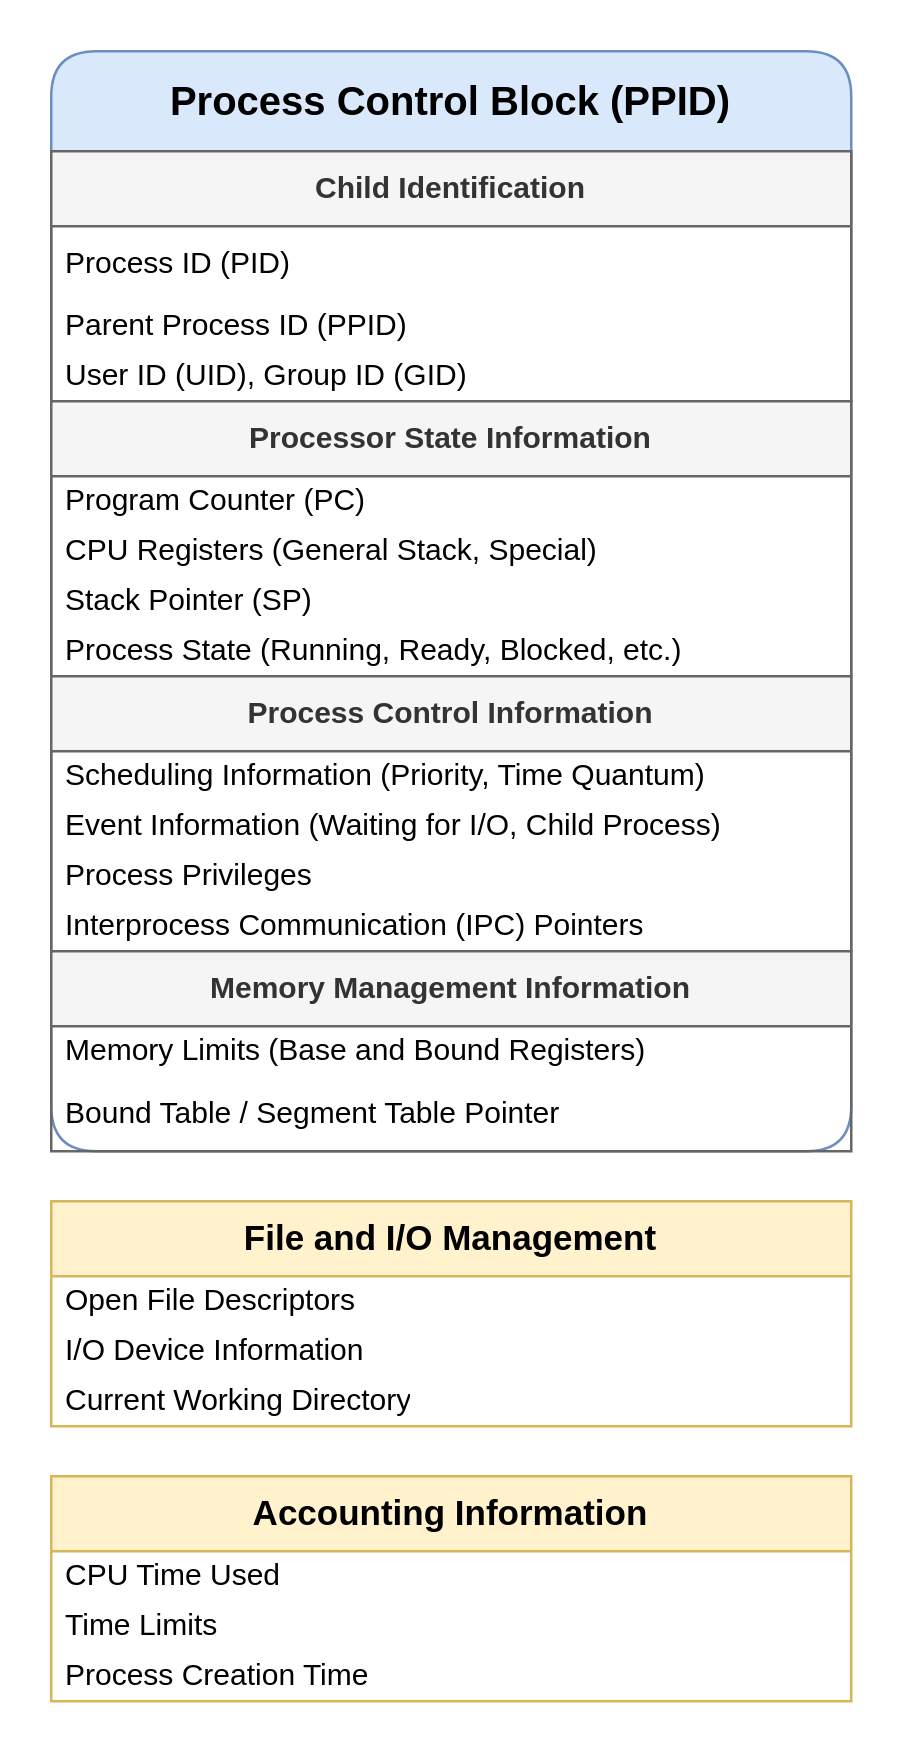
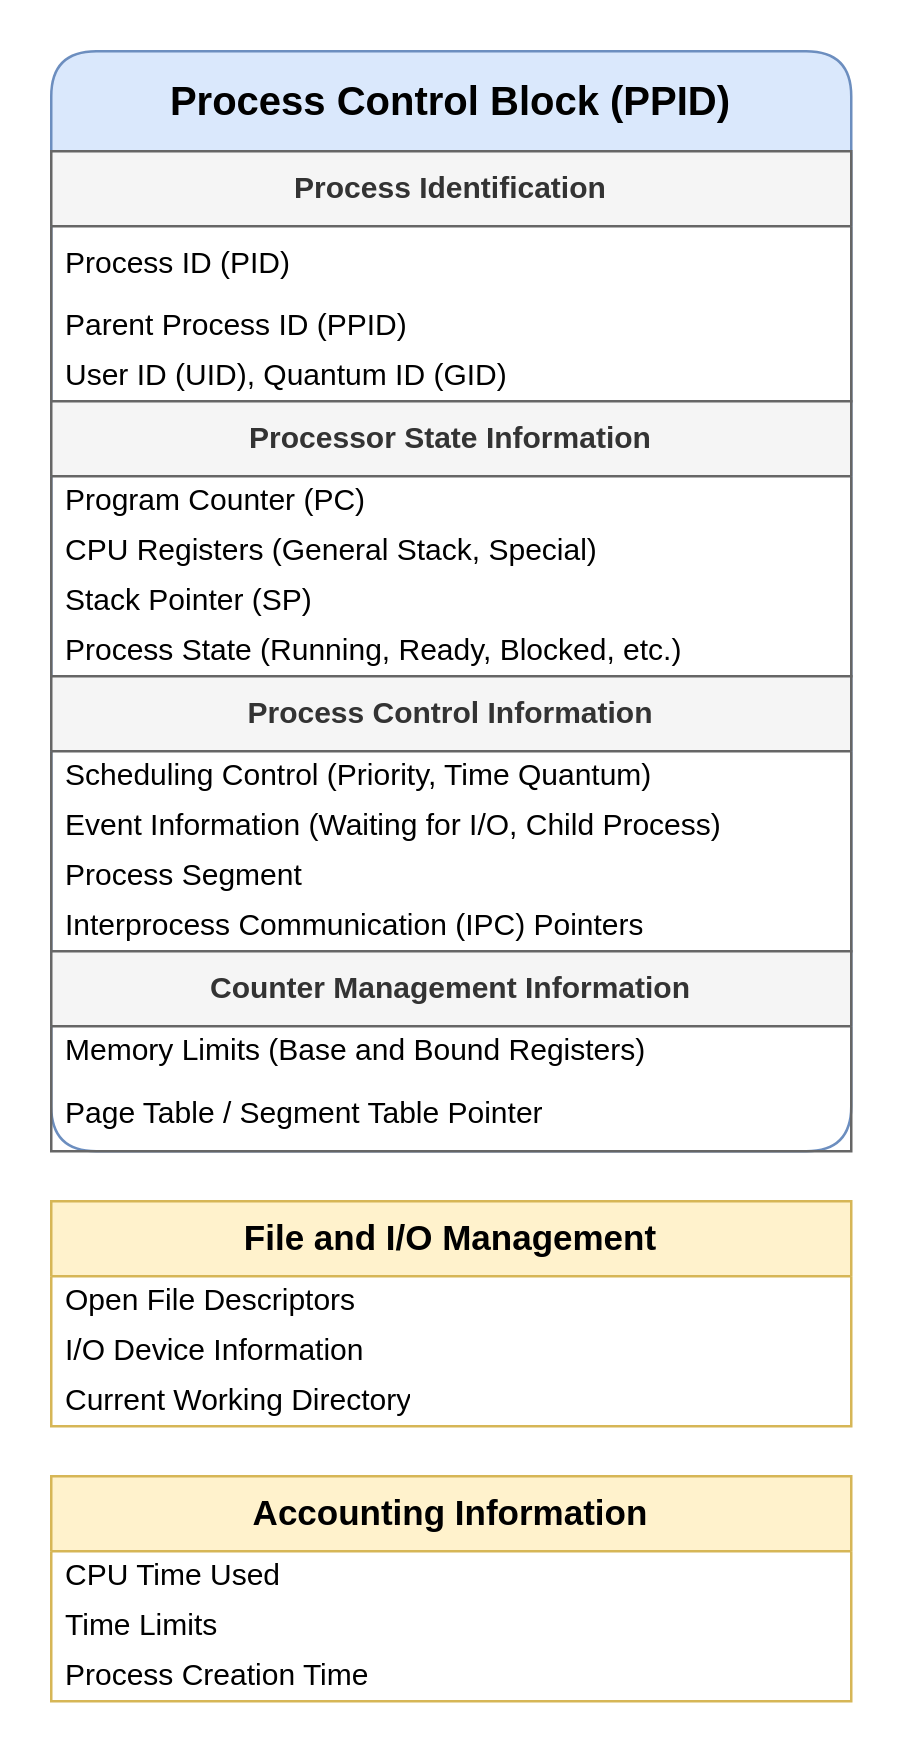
- <mxCell id="3" value="&lt;b&gt;Child Identification&lt;/b&gt;" style="swimlane;fontStyle=0;childLayout=stackLayout;horizontal=1;startSize=30;horizontalStack=0;resizeParent=1;resizeParentMax=0;resizeLast=0;collapsible=1;marginBottom=0;whiteSpace=wrap;html=1;fillColor=#f5f5f5;fontColor=#333333;strokeColor=#666666;" parent="2" vertex="1"><mxGeometry y="40" width="320" height="100" as="geometry"><mxRectangle y="40" width="320" height="30" as="alternateBounds" /></mxGeometry></mxCell>
+ <mxCell id="3" value="&lt;b&gt;Process Identification&lt;/b&gt;" style="swimlane;fontStyle=0;childLayout=stackLayout;horizontal=1;startSize=30;horizontalStack=0;resizeParent=1;resizeParentMax=0;resizeLast=0;collapsible=1;marginBottom=0;whiteSpace=wrap;html=1;fillColor=#f5f5f5;fontColor=#333333;strokeColor=#666666;" parent="2" vertex="1"><mxGeometry y="40" width="320" height="100" as="geometry"><mxRectangle y="40" width="320" height="30" as="alternateBounds" /></mxGeometry></mxCell>
- <mxCell id="6" value="User ID (UID), Group ID (GID)" style="text;strokeColor=none;fillColor=none;align=left;verticalAlign=middle;spacingLeft=4;spacingRight=4;overflow=hidden;points=[[0,0.5],[1,0.5]];portConstraint=eastwest;rotatable=0;whiteSpace=wrap;html=1;" parent="3" vertex="1"><mxGeometry y="80" width="320" height="20" as="geometry" /></mxCell>
+ <mxCell id="6" value="User ID (UID), Quantum ID (GID)" style="text;strokeColor=none;fillColor=none;align=left;verticalAlign=middle;spacingLeft=4;spacingRight=4;overflow=hidden;points=[[0,0.5],[1,0.5]];portConstraint=eastwest;rotatable=0;whiteSpace=wrap;html=1;" parent="3" vertex="1"><mxGeometry y="80" width="320" height="20" as="geometry" /></mxCell>
- <mxCell id="13" value="Scheduling Information (Priority, Time Quantum)" style="text;strokeColor=none;fillColor=none;align=left;verticalAlign=middle;spacingLeft=4;spacingRight=4;overflow=hidden;points=[[0,0.5],[1,0.5]];portConstraint=eastwest;rotatable=0;whiteSpace=wrap;html=1;" parent="12" vertex="1"><mxGeometry y="30" width="320" height="20" as="geometry" /></mxCell>
+ <mxCell id="13" value="Scheduling Control (Priority, Time Quantum)" style="text;strokeColor=none;fillColor=none;align=left;verticalAlign=middle;spacingLeft=4;spacingRight=4;overflow=hidden;points=[[0,0.5],[1,0.5]];portConstraint=eastwest;rotatable=0;whiteSpace=wrap;html=1;" parent="12" vertex="1"><mxGeometry y="30" width="320" height="20" as="geometry" /></mxCell>
- <mxCell id="15" value="Process Privileges" style="text;strokeColor=none;fillColor=none;align=left;verticalAlign=middle;spacingLeft=4;spacingRight=4;overflow=hidden;points=[[0,0.5],[1,0.5]];portConstraint=eastwest;rotatable=0;whiteSpace=wrap;html=1;" parent="12" vertex="1"><mxGeometry y="70" width="320" height="20" as="geometry" /></mxCell>
+ <mxCell id="15" value="Process Segment" style="text;strokeColor=none;fillColor=none;align=left;verticalAlign=middle;spacingLeft=4;spacingRight=4;overflow=hidden;points=[[0,0.5],[1,0.5]];portConstraint=eastwest;rotatable=0;whiteSpace=wrap;html=1;" parent="12" vertex="1"><mxGeometry y="70" width="320" height="20" as="geometry" /></mxCell>
- <mxCell id="17" value="&lt;b&gt;Memory Management Information&lt;/b&gt;" style="swimlane;fontStyle=0;childLayout=stackLayout;horizontal=1;startSize=30;horizontalStack=0;resizeParent=1;resizeParentMax=0;resizeLast=0;collapsible=1;marginBottom=0;whiteSpace=wrap;html=1;fillColor=#f5f5f5;fontColor=#333333;strokeColor=#666666;" parent="2" vertex="1"><mxGeometry y="360" width="320" height="80" as="geometry" /></mxCell>
+ <mxCell id="17" value="&lt;b&gt;Counter Management Information&lt;/b&gt;" style="swimlane;fontStyle=0;childLayout=stackLayout;horizontal=1;startSize=30;horizontalStack=0;resizeParent=1;resizeParentMax=0;resizeLast=0;collapsible=1;marginBottom=0;whiteSpace=wrap;html=1;fillColor=#f5f5f5;fontColor=#333333;strokeColor=#666666;" parent="2" vertex="1"><mxGeometry y="360" width="320" height="80" as="geometry" /></mxCell>
- <mxCell id="19" value="Bound Table / Segment Table Pointer" style="text;strokeColor=none;fillColor=none;align=left;verticalAlign=middle;spacingLeft=4;spacingRight=4;overflow=hidden;points=[[0,0.5],[1,0.5]];portConstraint=eastwest;rotatable=0;whiteSpace=wrap;html=1;" parent="17" vertex="1"><mxGeometry y="50" width="320" height="30" as="geometry" /></mxCell>
+ <mxCell id="19" value="Page Table / Segment Table Pointer" style="text;strokeColor=none;fillColor=none;align=left;verticalAlign=middle;spacingLeft=4;spacingRight=4;overflow=hidden;points=[[0,0.5],[1,0.5]];portConstraint=eastwest;rotatable=0;whiteSpace=wrap;html=1;" parent="17" vertex="1"><mxGeometry y="50" width="320" height="30" as="geometry" /></mxCell>
